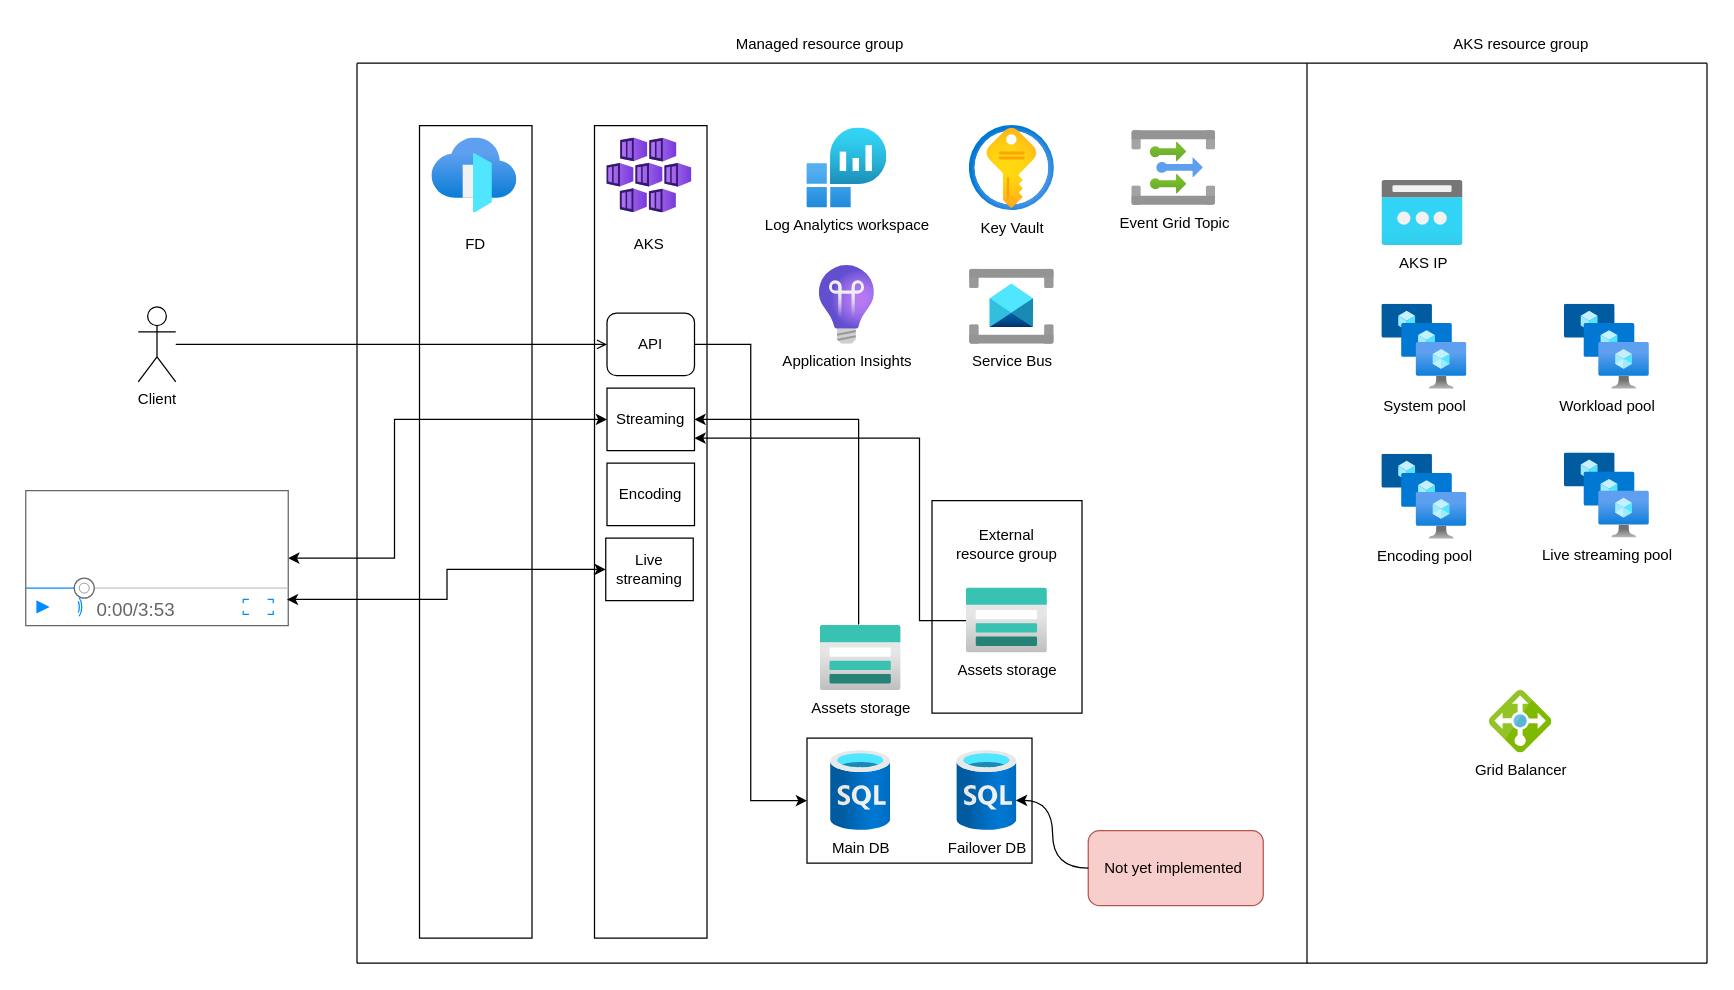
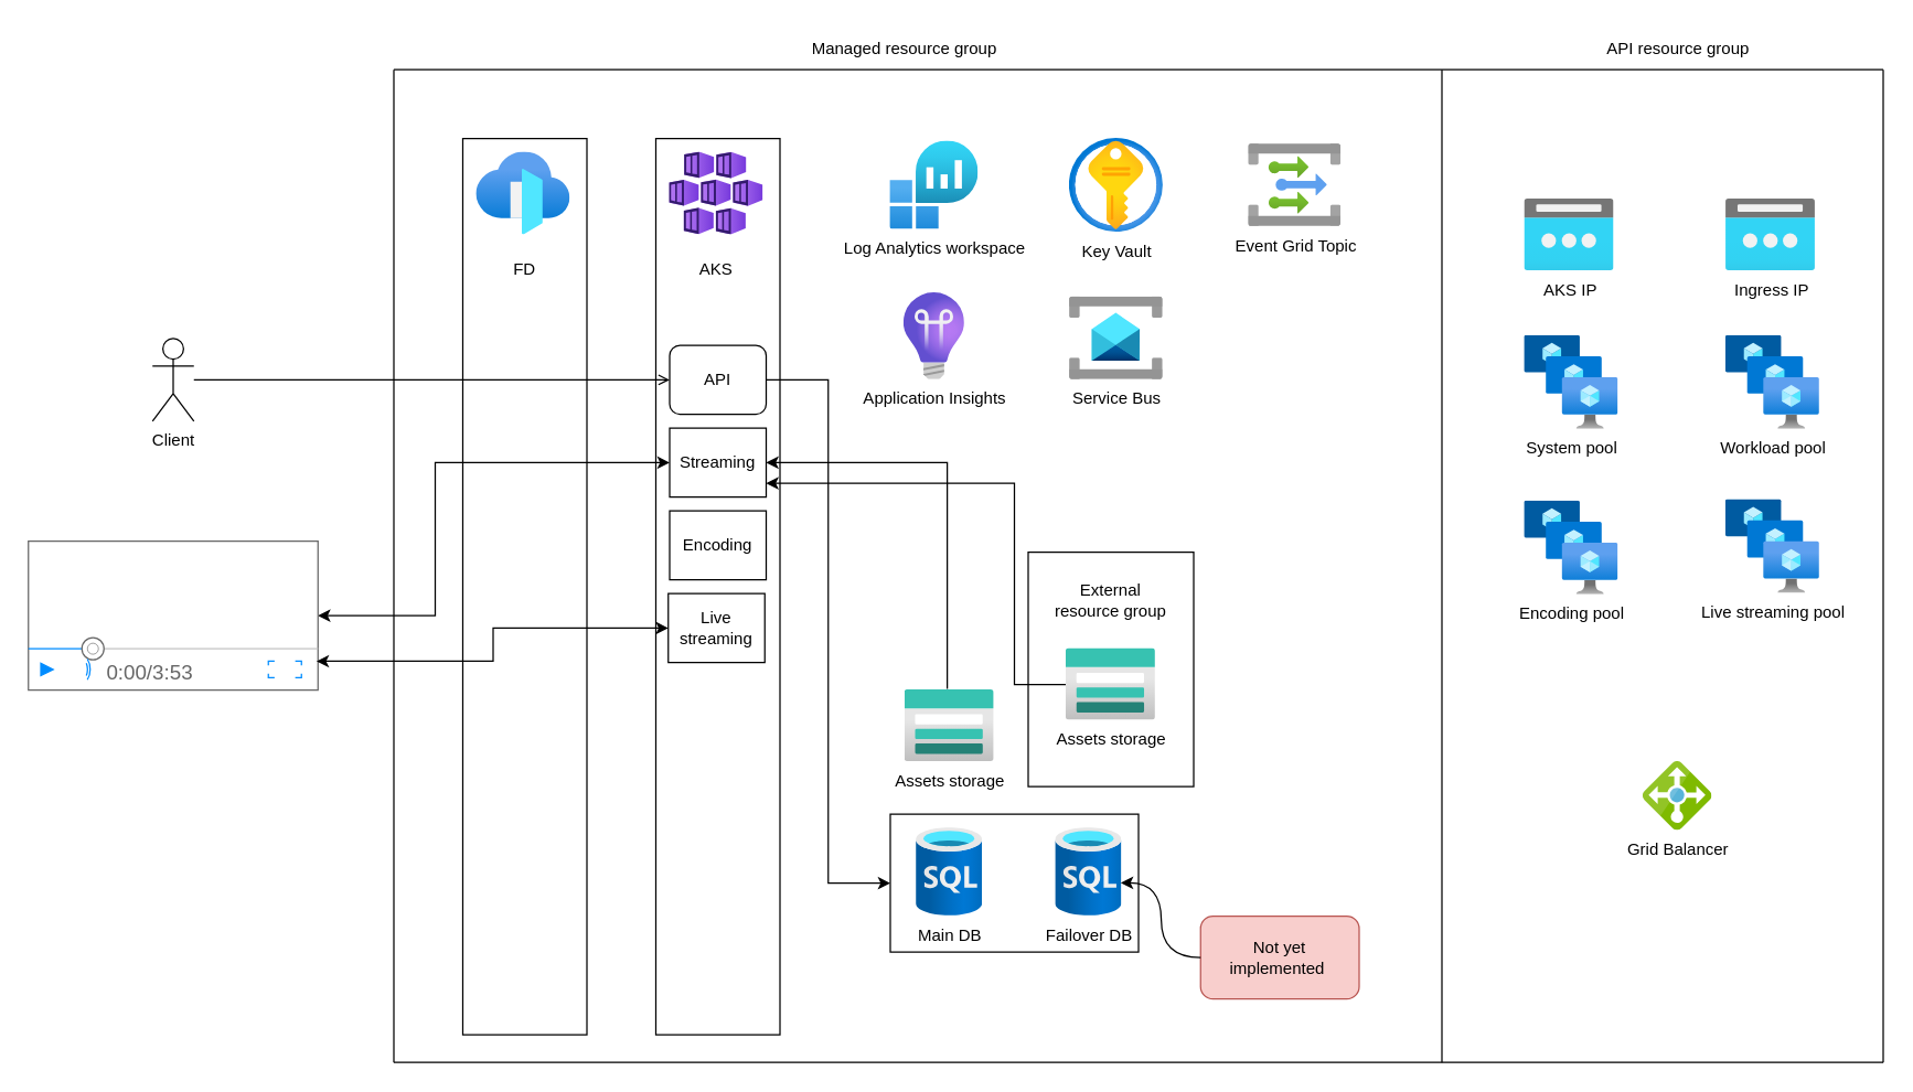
- <mxCell id="29" value="AKS resource group" style="text;html=1;align=center;verticalAlign=middle;resizable=0;points=[];autosize=1;strokeColor=none;fillColor=none;" parent="1" vertex="1"><mxGeometry x="1151" y="20" width="130" height="30" as="geometry" /></mxCell>
+ <mxCell id="29" value="API resource group" style="text;html=1;align=center;verticalAlign=middle;resizable=0;points=[];autosize=1;strokeColor=none;fillColor=none;" parent="1" vertex="1"><mxGeometry x="1151" y="20" width="130" height="30" as="geometry" /></mxCell>
+ <mxCell id="35" value="Ingress IP" style="image;aspect=fixed;html=1;points=[];align=center;fontSize=12;image=img/lib/azure2/networking/Public_IP_Addresses.svg;" parent="1" vertex="1"><mxGeometry x="1251" y="144" width="65" height="52" as="geometry" /></mxCell>
- <mxCell id="17" value="Not yet implemented&amp;nbsp;" style="text;html=1;strokeColor=#b85450;fillColor=#f8cecc;align=center;verticalAlign=middle;whiteSpace=wrap;rounded=1;" parent="1" vertex="1"><mxGeometry x="870" y="664" width="140" height="60" as="geometry" /></mxCell>
+ <mxCell id="17" value="Not yet implemented&amp;nbsp;" style="text;html=1;strokeColor=#b85450;fillColor=#f8cecc;align=center;verticalAlign=middle;whiteSpace=wrap;rounded=1;" parent="1" vertex="1"><mxGeometry x="870" y="664" width="115" height="60" as="geometry" /></mxCell>
